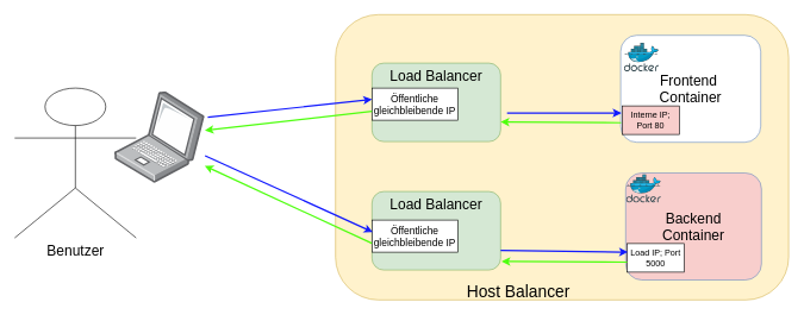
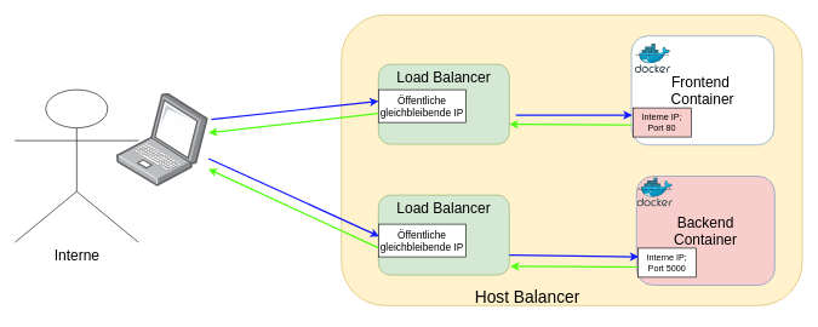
- <mxCell id="11" value="&lt;font style=&quot;font-size: 20px;&quot;&gt;Benutzer&lt;/font&gt;" style="shape=umlActor;verticalLabelPosition=bottom;verticalAlign=top;html=1;outlineConnect=0;" vertex="1" parent="1"><mxGeometry x="20" y="123" width="170" height="210" as="geometry" /></mxCell>
+ <mxCell id="11" value="&lt;font style=&quot;font-size: 20px;&quot;&gt;Interne&lt;/font&gt;" style="shape=umlActor;verticalLabelPosition=bottom;verticalAlign=top;html=1;outlineConnect=0;" vertex="1" parent="1"><mxGeometry x="20" y="123" width="170" height="210" as="geometry" /></mxCell>
- <mxCell id="19" value="Load IP; Port 5000" style="rounded=0;whiteSpace=wrap;html=1;" vertex="1" parent="1"><mxGeometry x="877" y="341" width="80" height="40" as="geometry" /></mxCell>
+ <mxCell id="19" value="Interne IP; Port 5000" style="rounded=0;whiteSpace=wrap;html=1;" vertex="1" parent="1"><mxGeometry x="877" y="341" width="80" height="40" as="geometry" /></mxCell>
